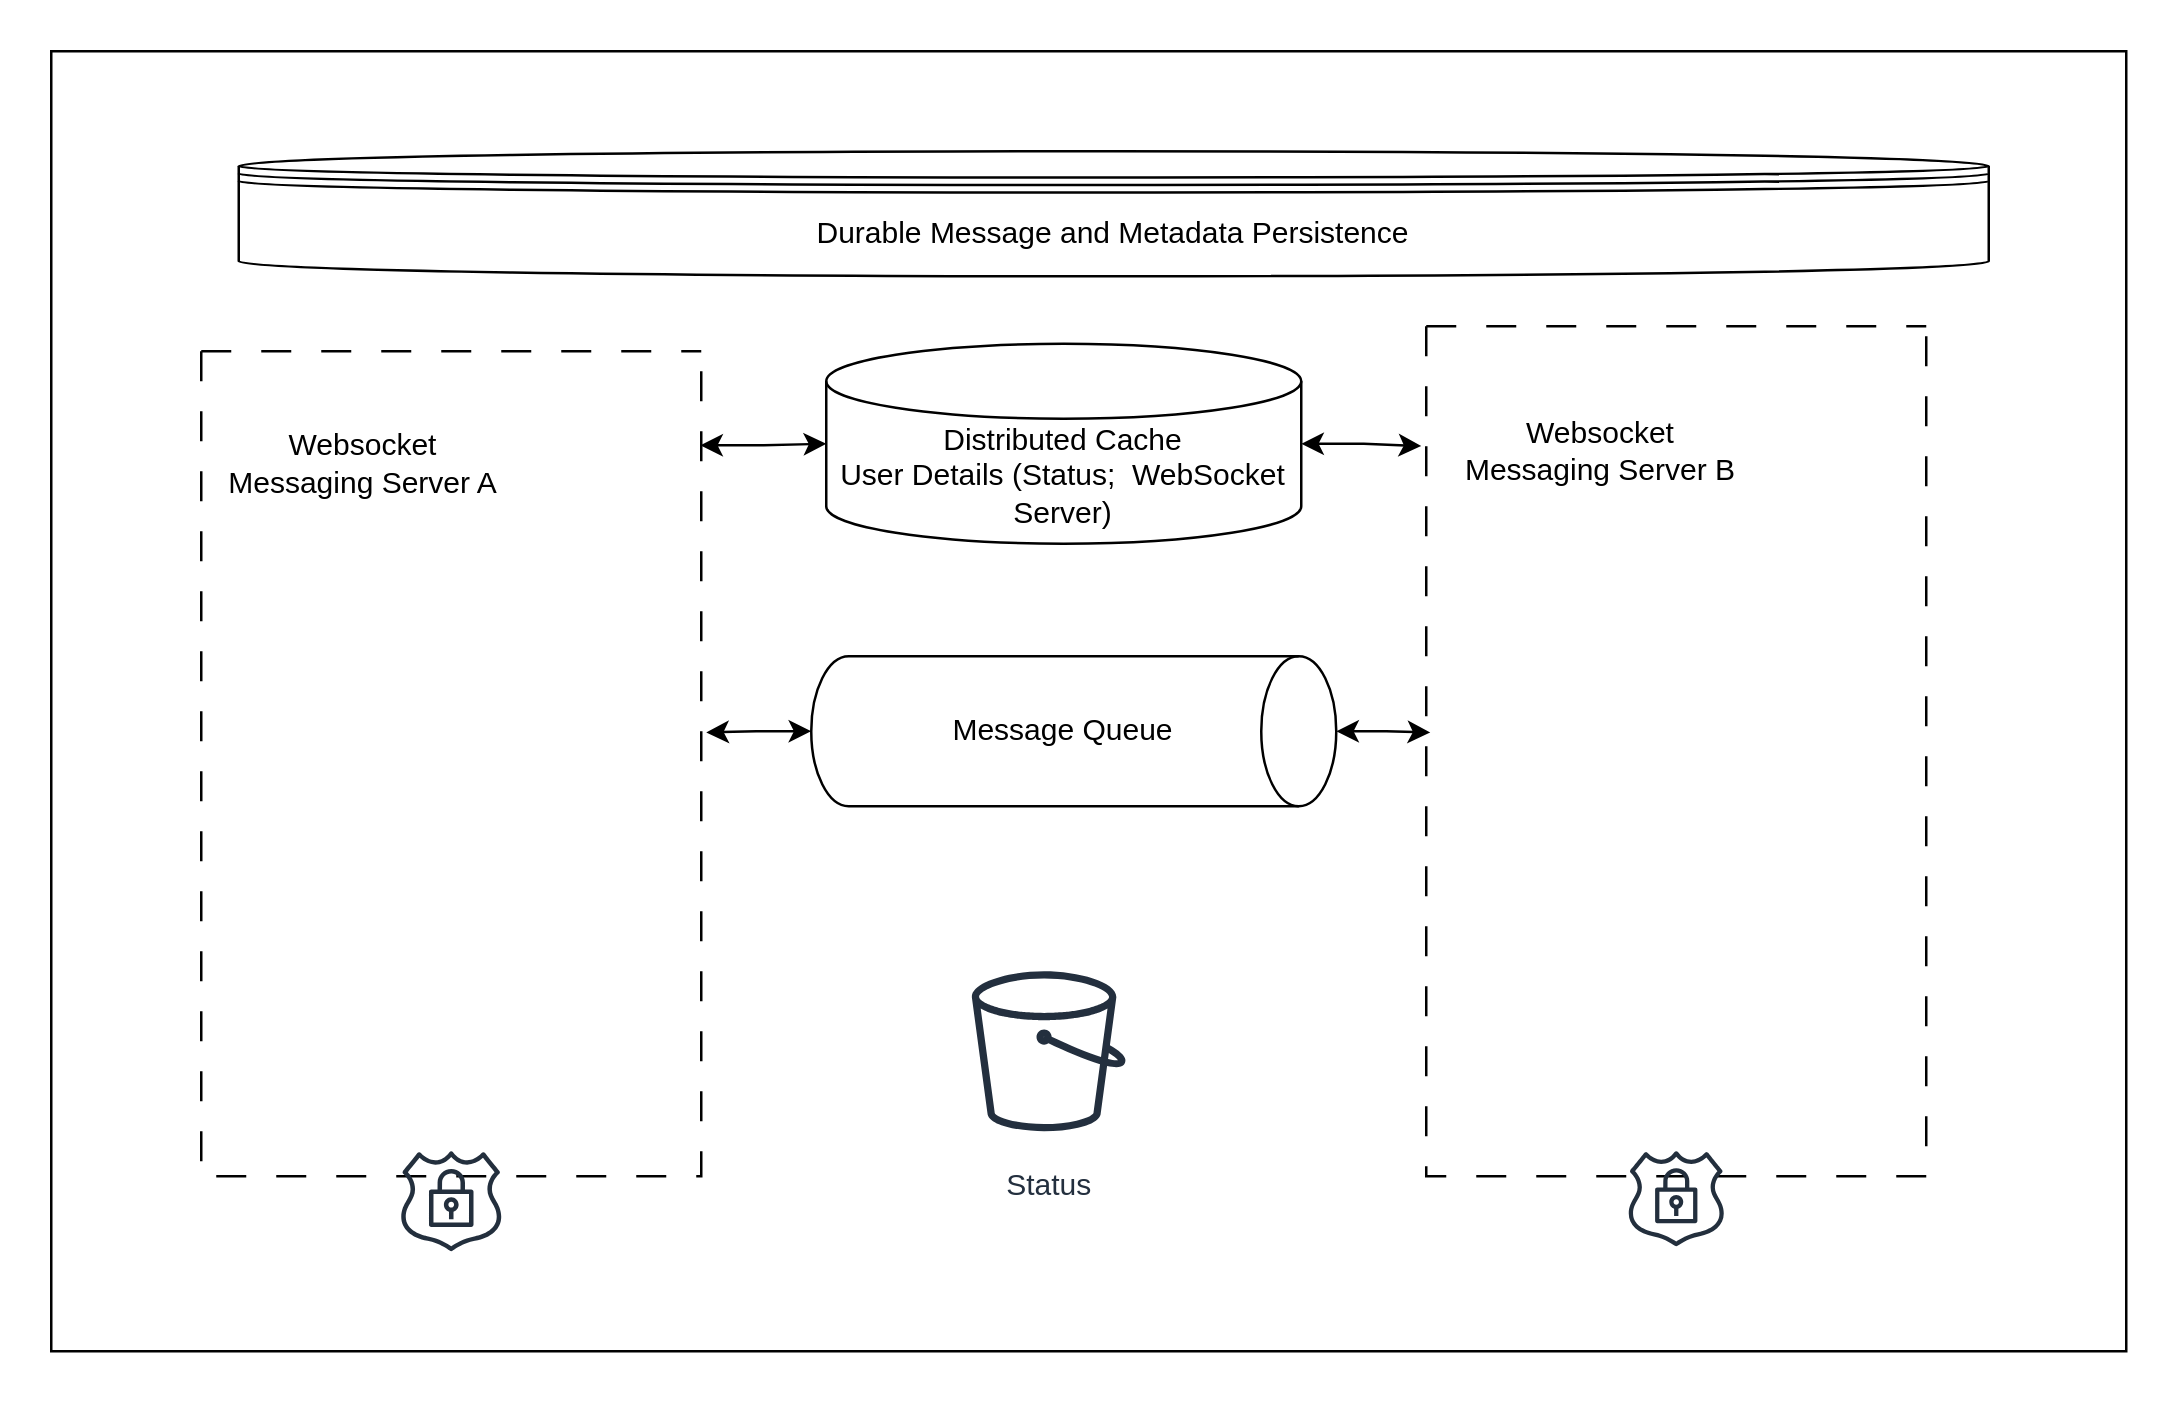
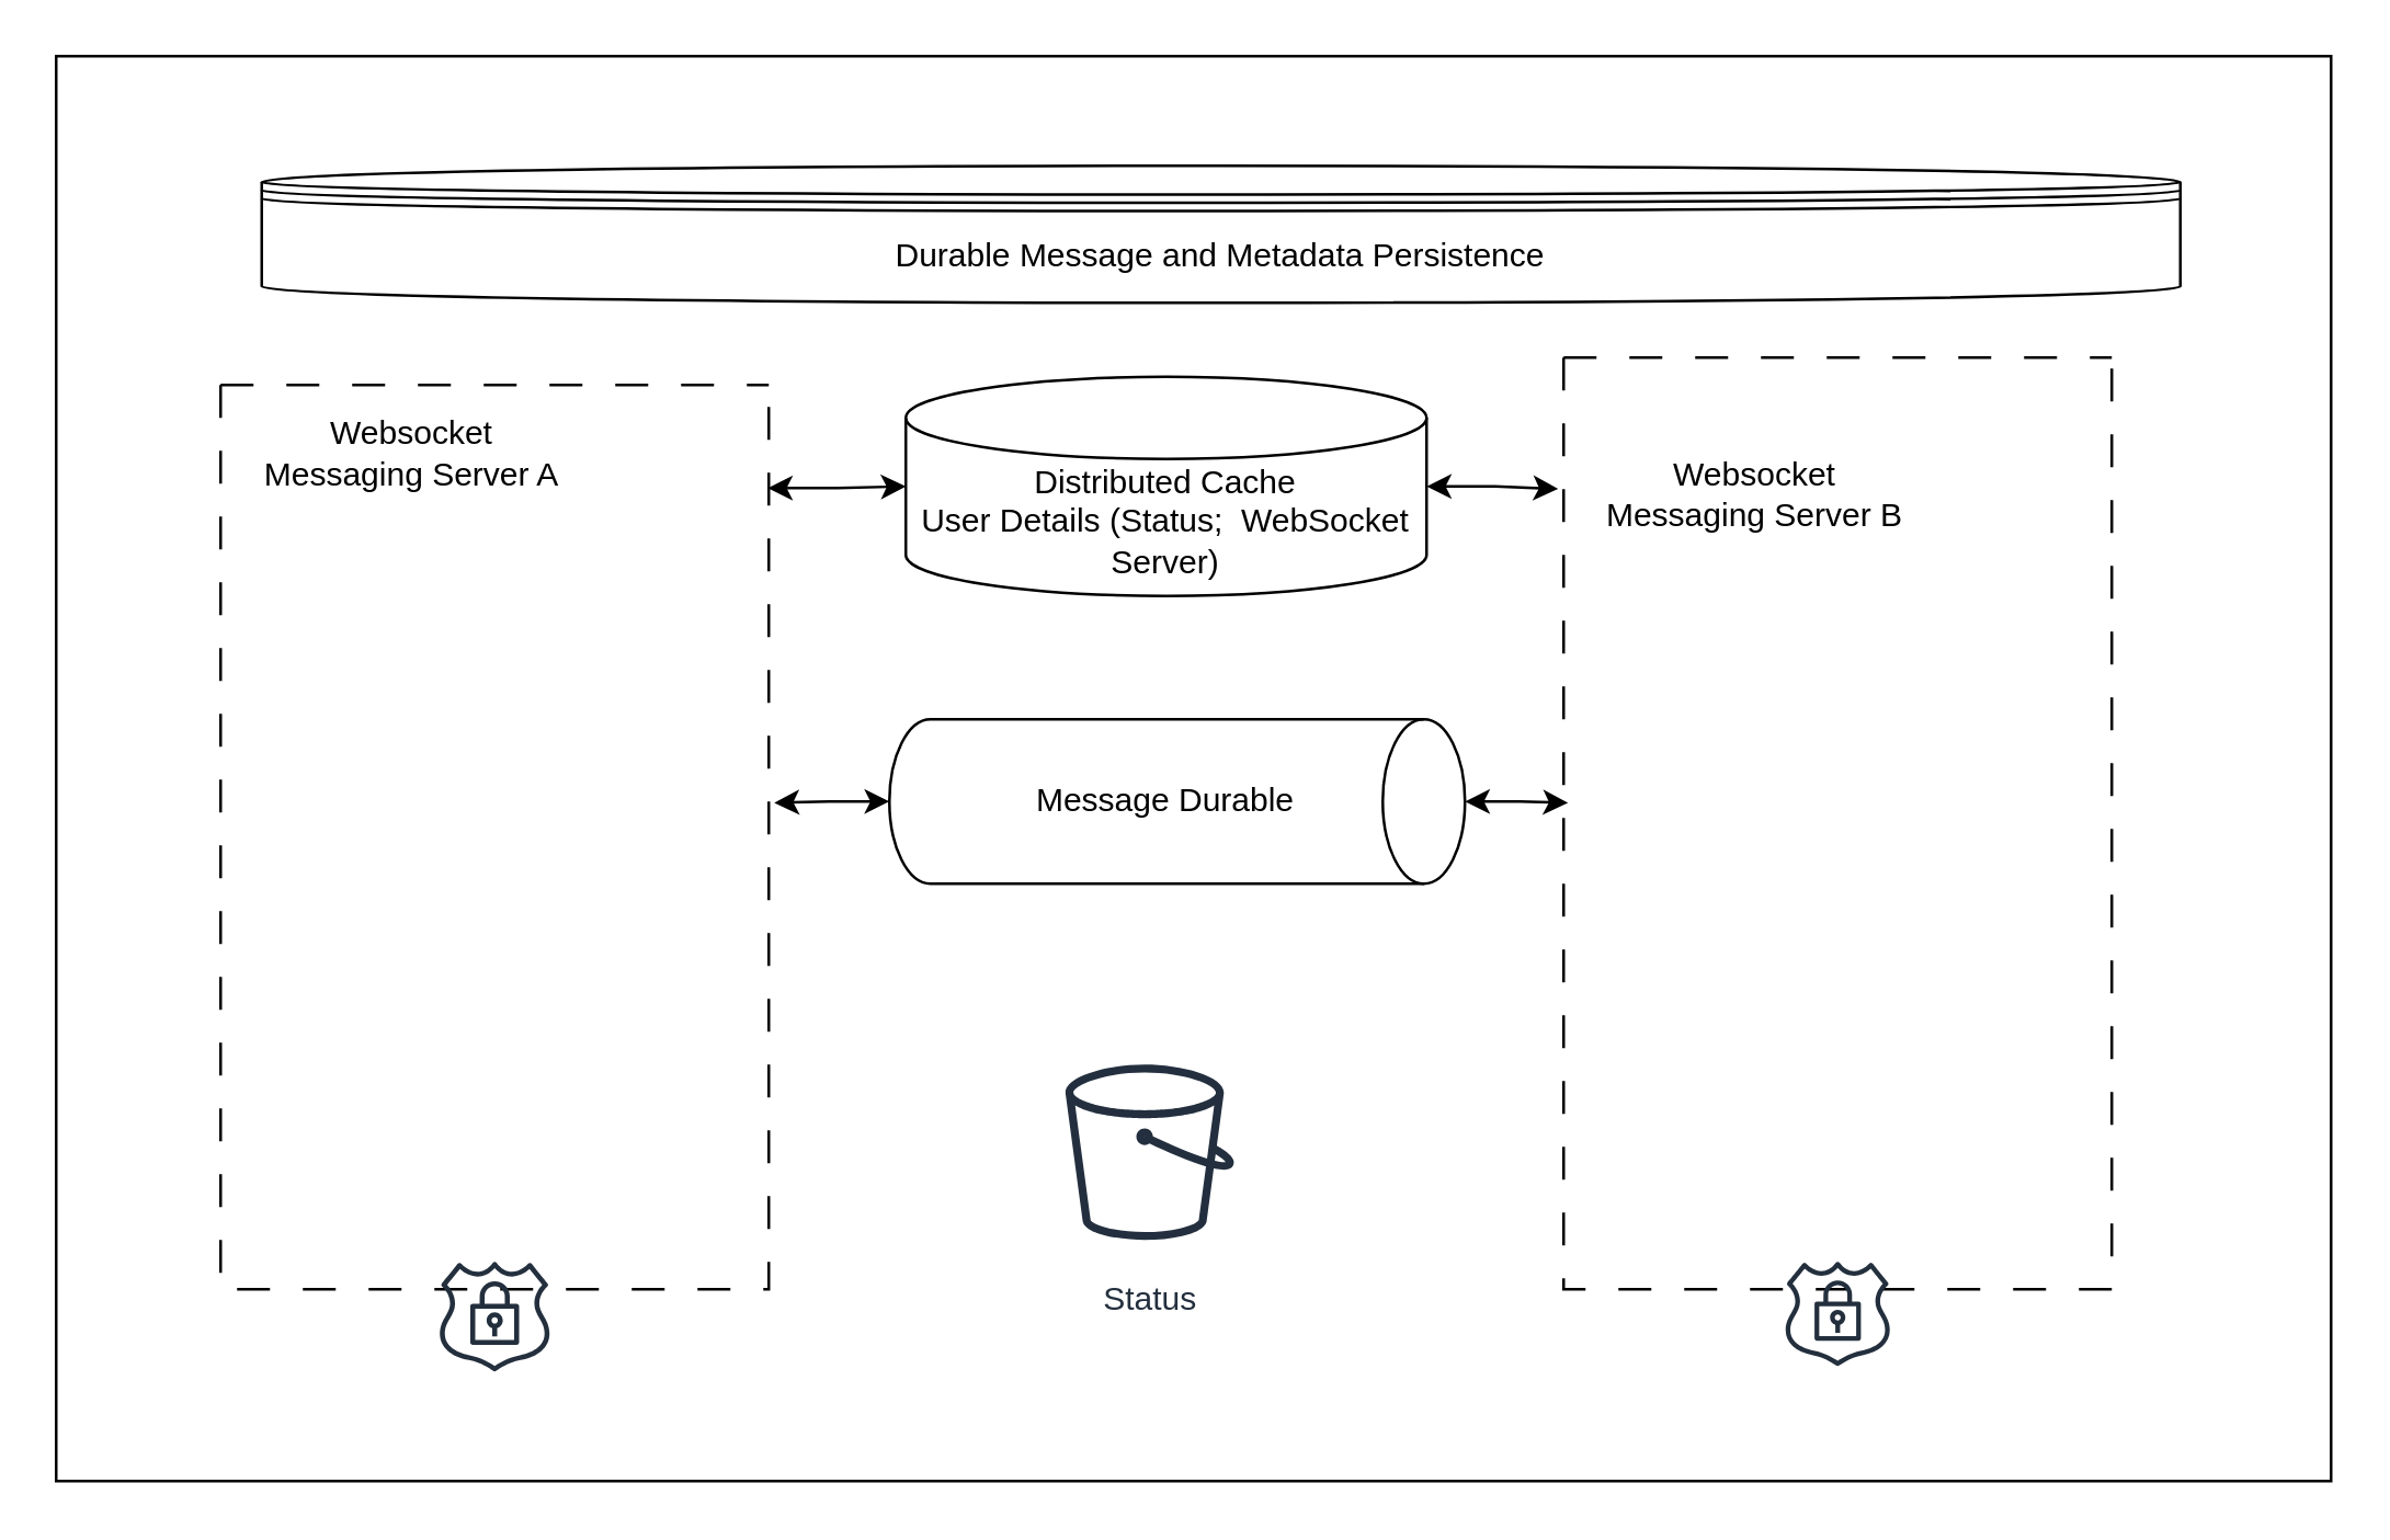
- <mxCell id="4" value="Websocket Messaging Server A" style="text;html=1;align=center;verticalAlign=middle;whiteSpace=wrap;rounded=0;" vertex="1" parent="3"><mxGeometry x="5" y="30" width="120" height="30" as="geometry" /></mxCell>
+ <mxCell id="4" value="Websocket Messaging Server A" style="text;html=1;align=center;verticalAlign=middle;whiteSpace=wrap;rounded=0;" vertex="1" parent="3"><mxGeometry x="10" y="10" width="120" height="30" as="geometry" /></mxCell>
- <mxCell id="10" value="Message Queue" style="text;html=1;align=center;verticalAlign=middle;whiteSpace=wrap;rounded=0;" vertex="1" parent="1"><mxGeometry x="365" y="277" width="120" height="30" as="geometry" /></mxCell>
+ <mxCell id="10" value="Message Durable" style="text;html=1;align=center;verticalAlign=middle;whiteSpace=wrap;rounded=0;" vertex="1" parent="1"><mxGeometry x="365" y="277" width="120" height="30" as="geometry" /></mxCell>
